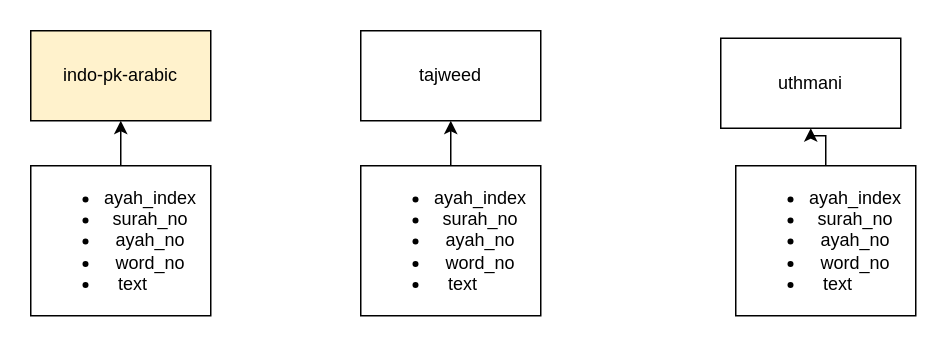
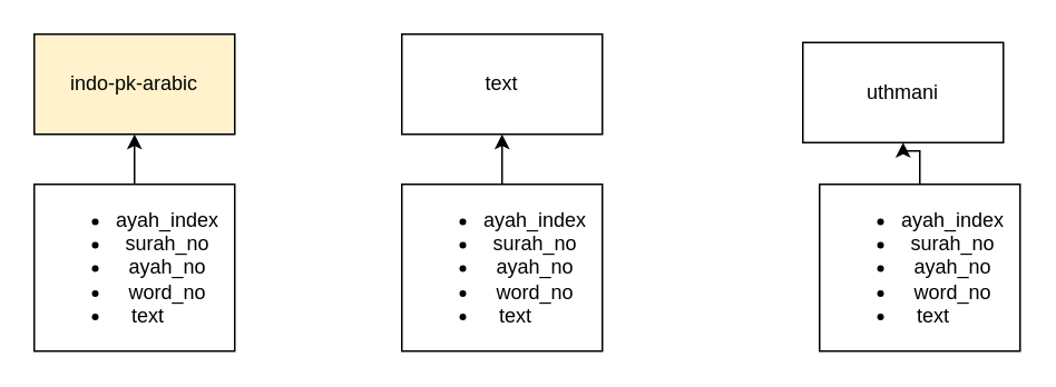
- <mxCell id="3" value="tajweed" style="rounded=0;whiteSpace=wrap;html=1;" vertex="1" parent="1"><mxGeometry x="240" y="20" width="120" height="60" as="geometry" /></mxCell>
+ <mxCell id="3" value="text" style="rounded=0;whiteSpace=wrap;html=1;" vertex="1" parent="1"><mxGeometry x="240" y="20" width="120" height="60" as="geometry" /></mxCell>
